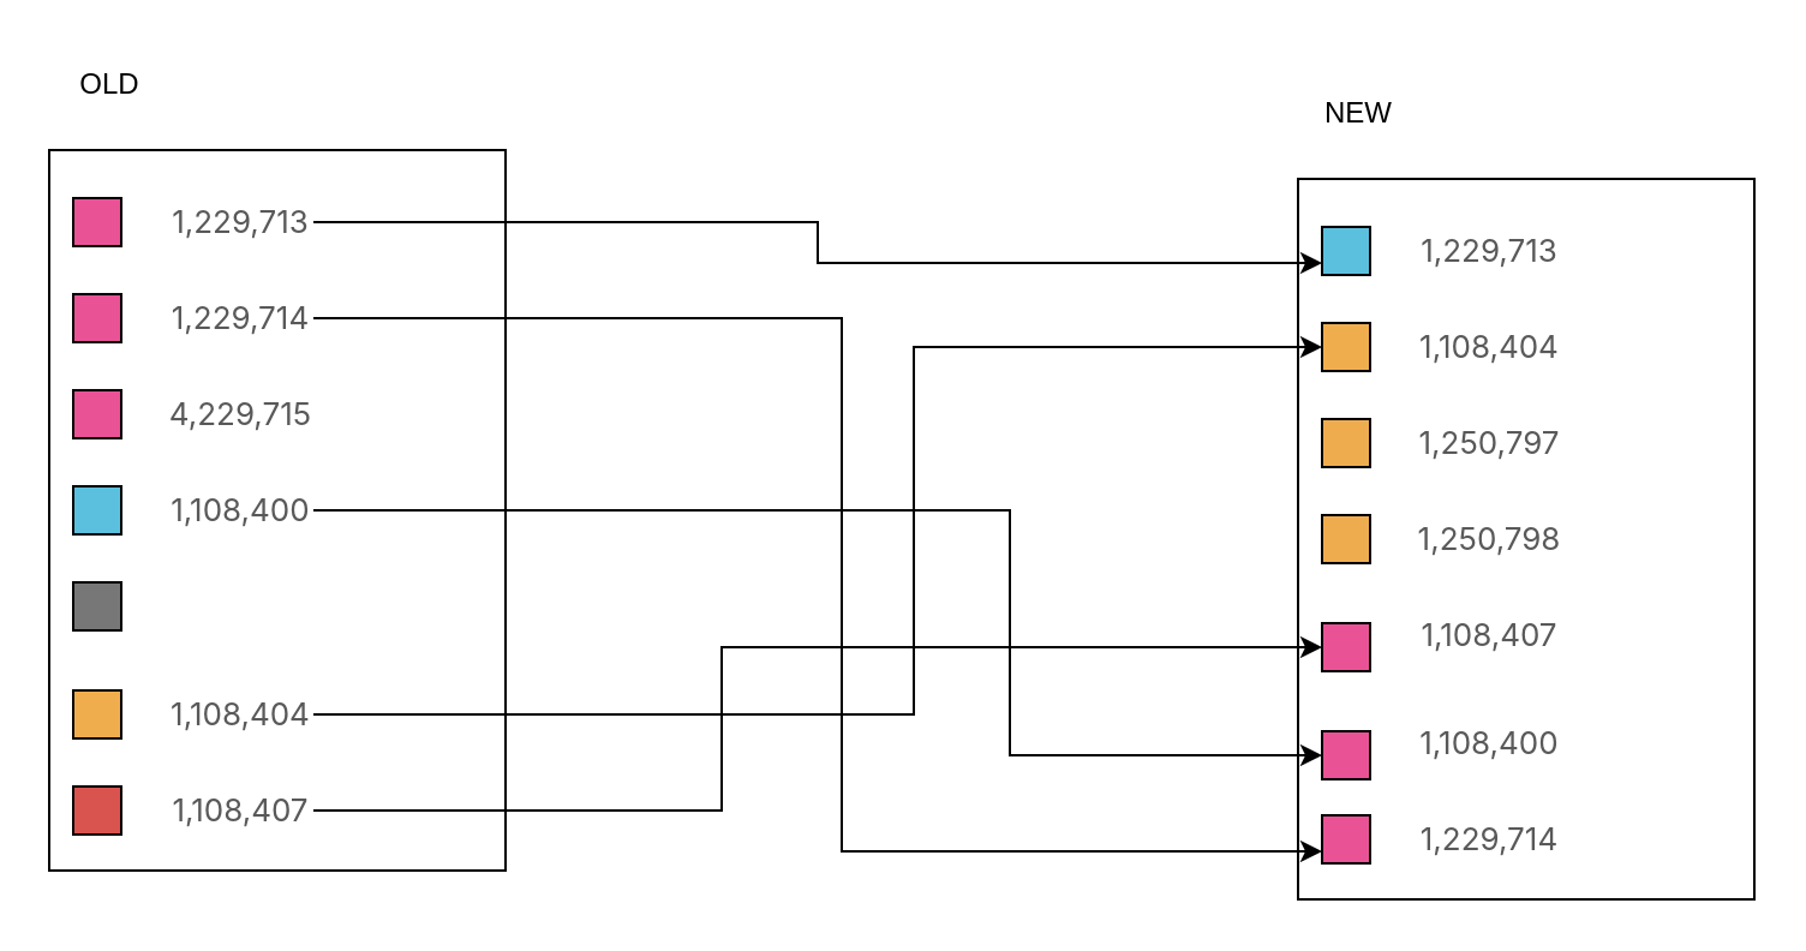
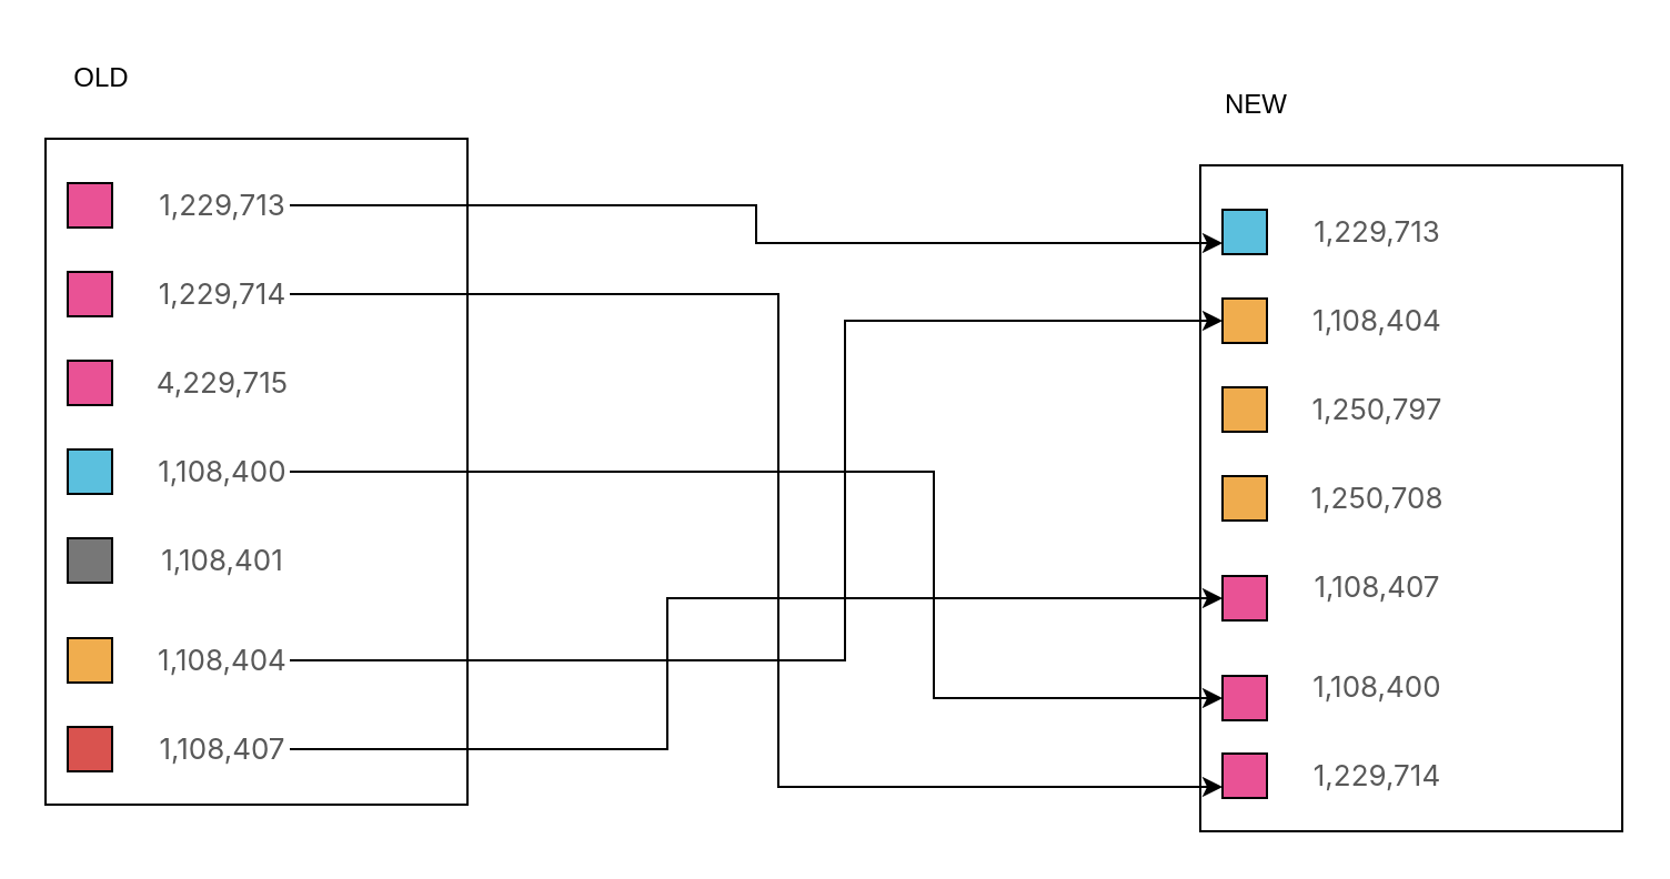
- <mxCell id="31" value="&lt;span style=&quot;color: rgb(89, 89, 89); font-family: -apple-system, &amp;quot;system-ui&amp;quot;, &amp;quot;Segoe UI&amp;quot;, Roboto, Oxygen-Sans, Ubuntu, Cantarell, &amp;quot;Helvetica Neue&amp;quot;, sans-serif; font-size: 13px; text-align: right; text-wrap: nowrap; background-color: rgb(255, 255, 255);&quot;&gt;1,250,798&lt;/span&gt;" style="text;strokeColor=none;align=center;fillColor=none;html=1;verticalAlign=middle;whiteSpace=wrap;rounded=0;" vertex="1" parent="1"><mxGeometry x="590" y="209" width="60" height="30" as="geometry" /></mxCell>
+ <mxCell id="31" value="&lt;span style=&quot;color: rgb(89, 89, 89); font-family: -apple-system, &amp;quot;system-ui&amp;quot;, &amp;quot;Segoe UI&amp;quot;, Roboto, Oxygen-Sans, Ubuntu, Cantarell, &amp;quot;Helvetica Neue&amp;quot;, sans-serif; font-size: 13px; text-align: right; text-wrap: nowrap; background-color: rgb(255, 255, 255);&quot;&gt;1,250,708&lt;/span&gt;" style="text;strokeColor=none;align=center;fillColor=none;html=1;verticalAlign=middle;whiteSpace=wrap;rounded=0;" vertex="1" parent="1"><mxGeometry x="590" y="209" width="60" height="30" as="geometry" /></mxCell>
+ <mxCell id="16" value="&lt;span style=&quot;color: rgb(89, 89, 89); font-family: -apple-system, &amp;quot;system-ui&amp;quot;, &amp;quot;Segoe UI&amp;quot;, Roboto, Oxygen-Sans, Ubuntu, Cantarell, &amp;quot;Helvetica Neue&amp;quot;, sans-serif; font-size: 13px; text-align: right; text-wrap: nowrap; background-color: rgb(255, 255, 255);&quot;&gt;1,108,401&lt;/span&gt;" style="text;strokeColor=none;align=center;fillColor=none;html=1;verticalAlign=middle;whiteSpace=wrap;rounded=0;" vertex="1" parent="1"><mxGeometry x="70" y="237" width="60" height="30" as="geometry" /></mxCell>
